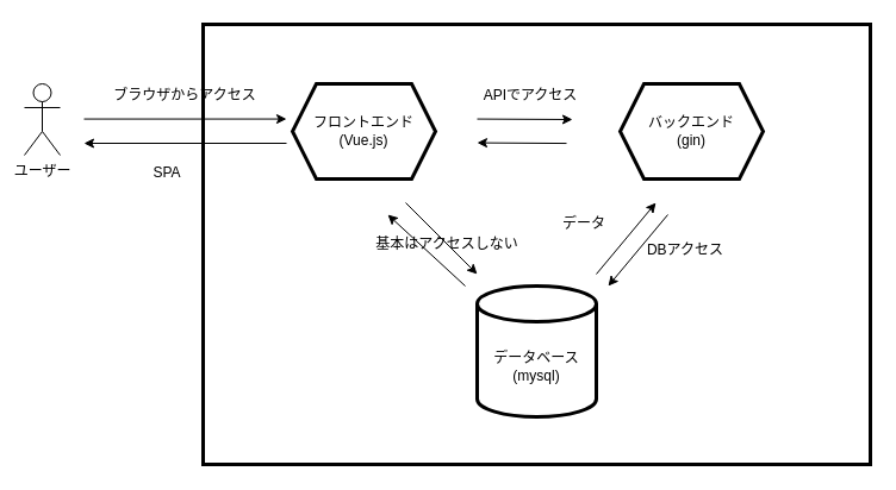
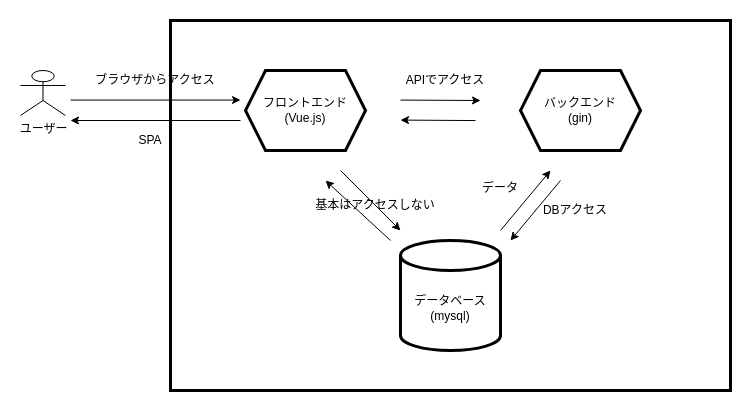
- <mxCell id="2" value="ユーザー" style="shape=umlActor;verticalLabelPosition=bottom;verticalAlign=top;html=1;outlineConnect=0;" vertex="1" parent="1"><mxGeometry x="20" y="70" width="30" height="60" as="geometry" /></mxCell>
+ <mxCell id="2" value="ユーザー" style="shape=umlActor;verticalLabelPosition=bottom;verticalAlign=top;html=1;outlineConnect=0;" vertex="1" parent="1"><mxGeometry x="20" y="70" width="45" height="45" as="geometry" /></mxCell>
- <mxCell id="21" value="SPA" style="text;html=1;strokeColor=none;fillColor=none;align=center;verticalAlign=middle;whiteSpace=wrap;rounded=0;" vertex="1" parent="1"><mxGeometry x="120" y="135" width="40" height="20" as="geometry" /></mxCell>
+ <mxCell id="21" value="SPA" style="text;html=1;strokeColor=none;fillColor=none;align=center;verticalAlign=middle;whiteSpace=wrap;rounded=0;" vertex="1" parent="1"><mxGeometry x="130" y="130" width="40" height="20" as="geometry" /></mxCell>
- <mxCell id="22" value="データ" style="text;html=1;strokeColor=none;fillColor=none;align=center;verticalAlign=middle;whiteSpace=wrap;rounded=0;" vertex="1" parent="1"><mxGeometry x="470" y="178" width="40" height="20" as="geometry" /></mxCell>
+ <mxCell id="22" value="データ" style="text;html=1;strokeColor=none;fillColor=none;align=center;verticalAlign=middle;whiteSpace=wrap;rounded=0;" vertex="1" parent="1"><mxGeometry x="480" y="178" width="40" height="20" as="geometry" /></mxCell>
